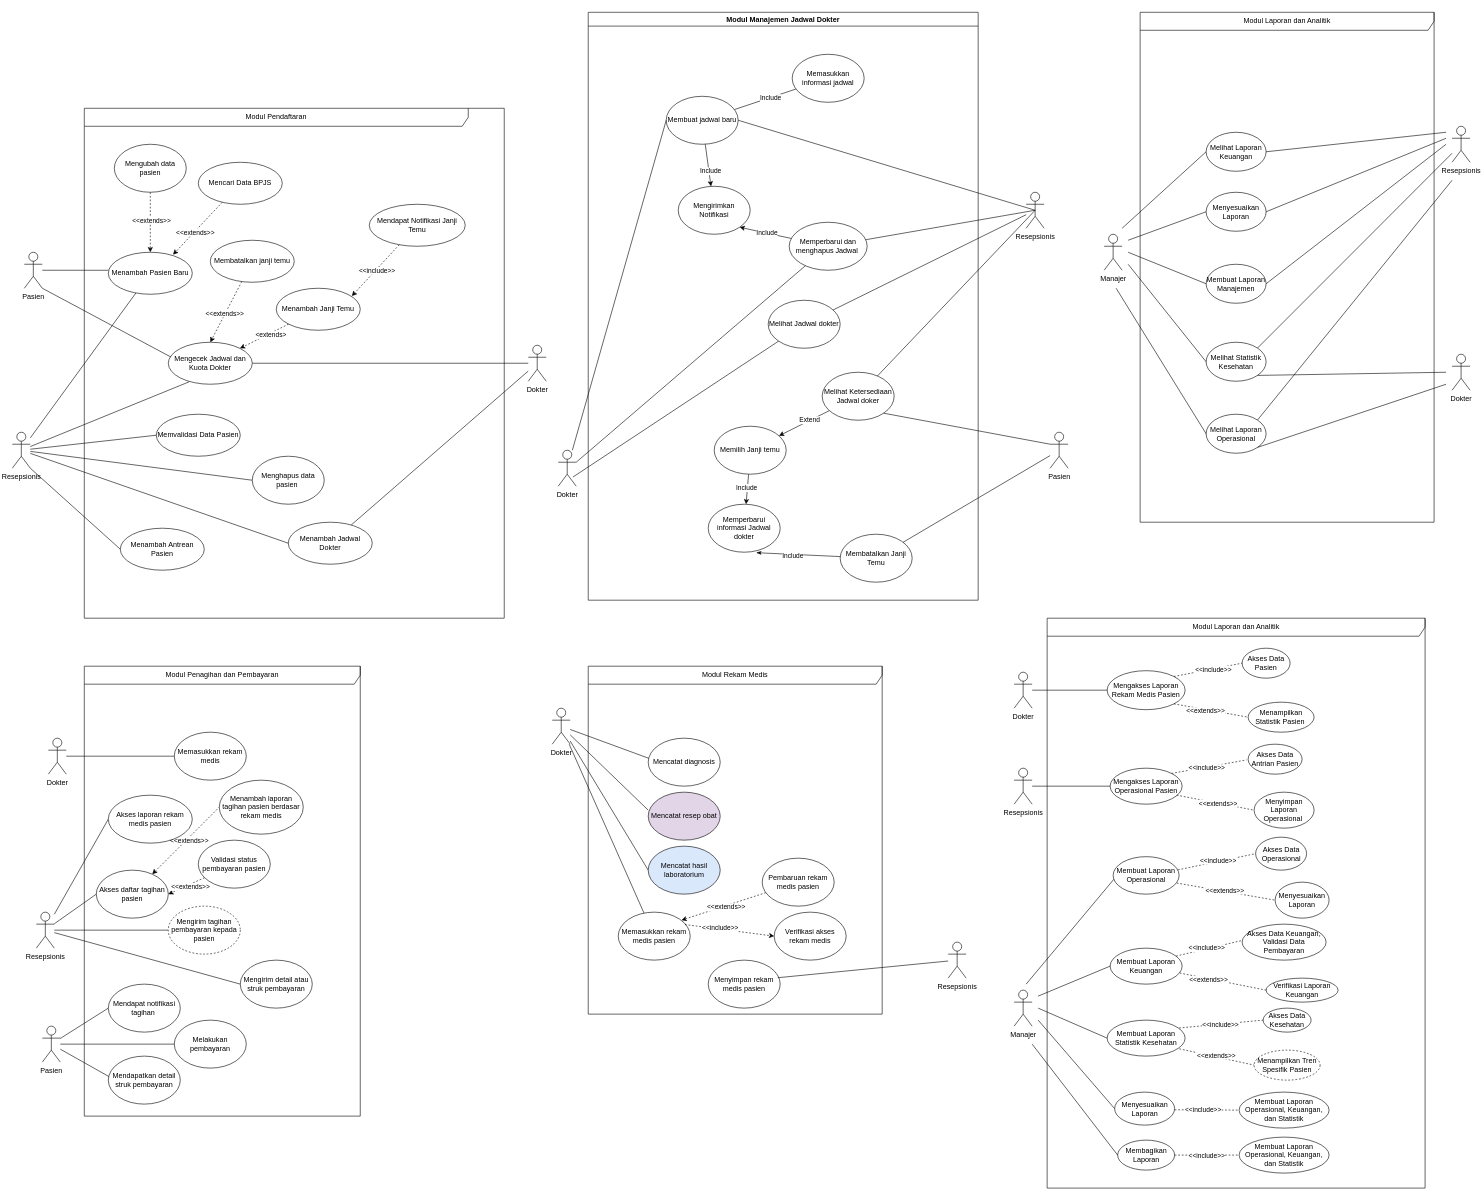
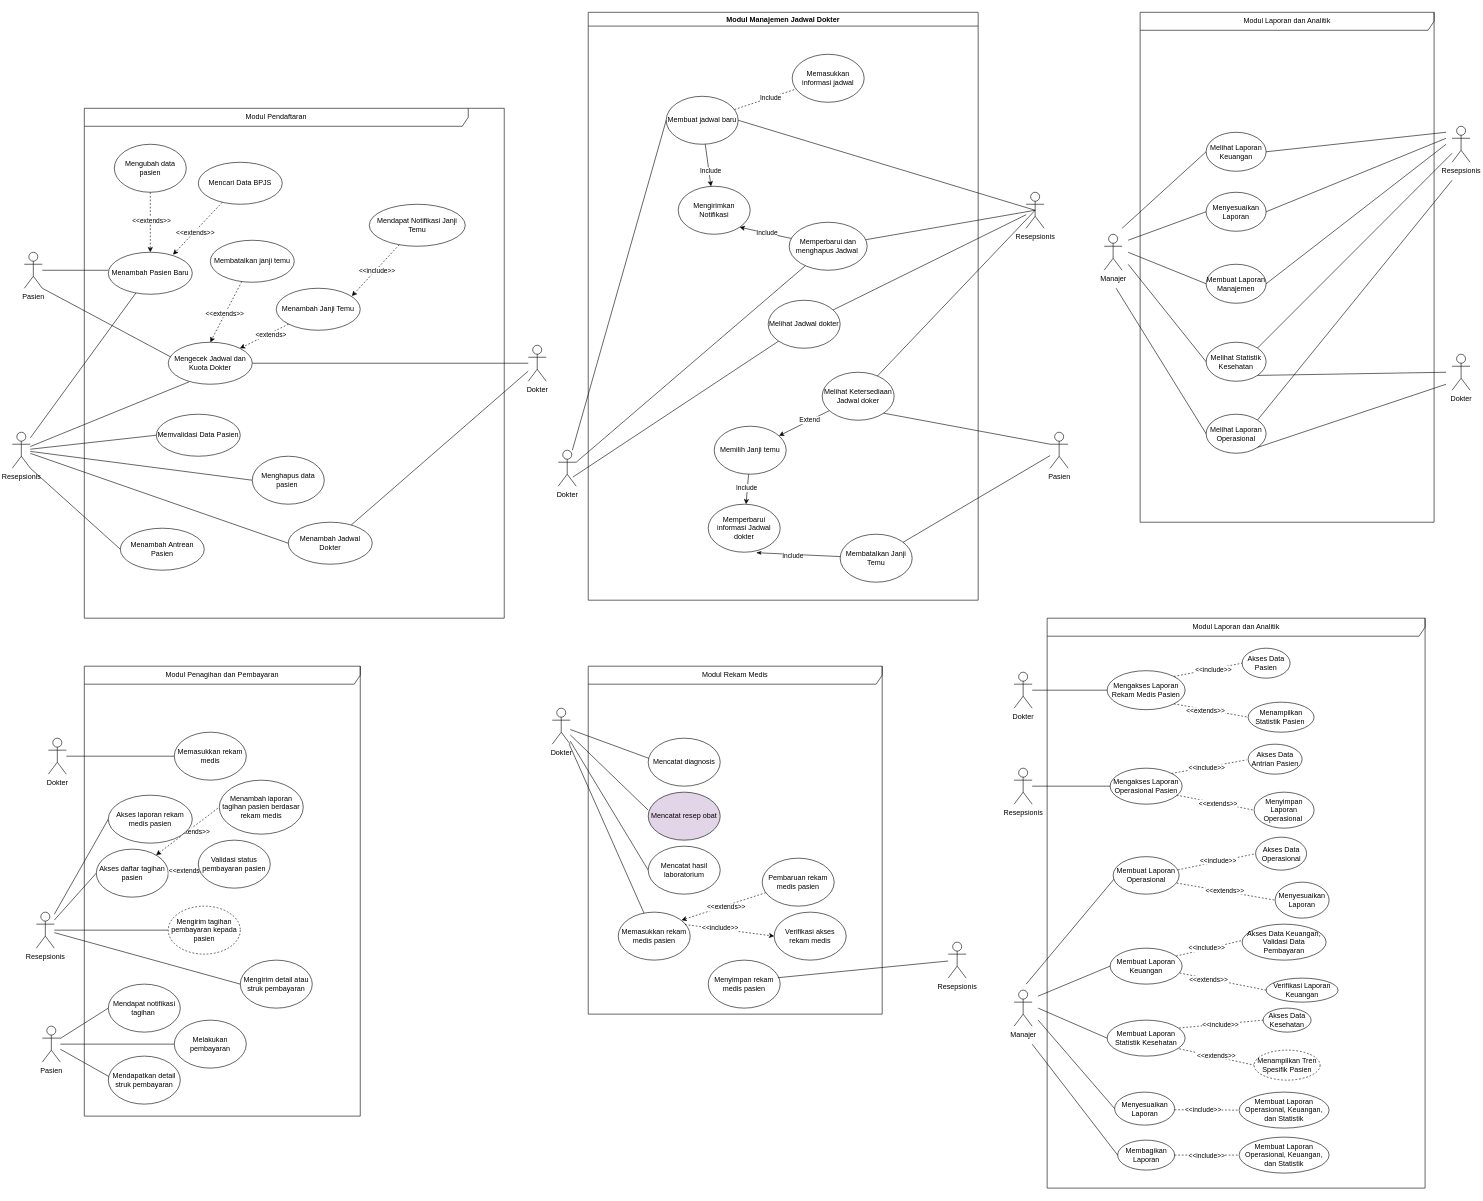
- <mxCell id="33" value="" style="rounded=0;orthogonalLoop=1;jettySize=auto;html=1;endArrow=none;endFill=0;" edge="1" parent="30" source="35" target="43"><mxGeometry relative="1" as="geometry" /></mxCell>
+ <mxCell id="33" value="" style="rounded=0;orthogonalLoop=1;jettySize=auto;html=1;endArrow=none;endFill=0;dashed=1;" edge="1" parent="30" source="35" target="43"><mxGeometry relative="1" as="geometry" /></mxCell>
- <mxCell id="91" value="Mencatat hasil laboratorium" style="ellipse;whiteSpace=wrap;html=1;fillColor=#dae8fc;" vertex="1" parent="1"><mxGeometry x="1080" y="1410" width="120" height="80" as="geometry" /></mxCell>
+ <mxCell id="91" value="Mencatat hasil laboratorium" style="ellipse;whiteSpace=wrap;html=1;" vertex="1" parent="1"><mxGeometry x="1080" y="1410" width="120" height="80" as="geometry" /></mxCell>
- <mxCell id="82" value="Akses daftar tagihan pasien" style="ellipse;whiteSpace=wrap;html=1;" vertex="1" parent="1"><mxGeometry x="160" y="1450" width="120" height="80" as="geometry" /></mxCell>
+ <mxCell id="82" value="Akses daftar tagihan pasien" style="ellipse;whiteSpace=wrap;html=1;" vertex="1" parent="1"><mxGeometry x="160" y="1415" width="120" height="80" as="geometry" /></mxCell>
